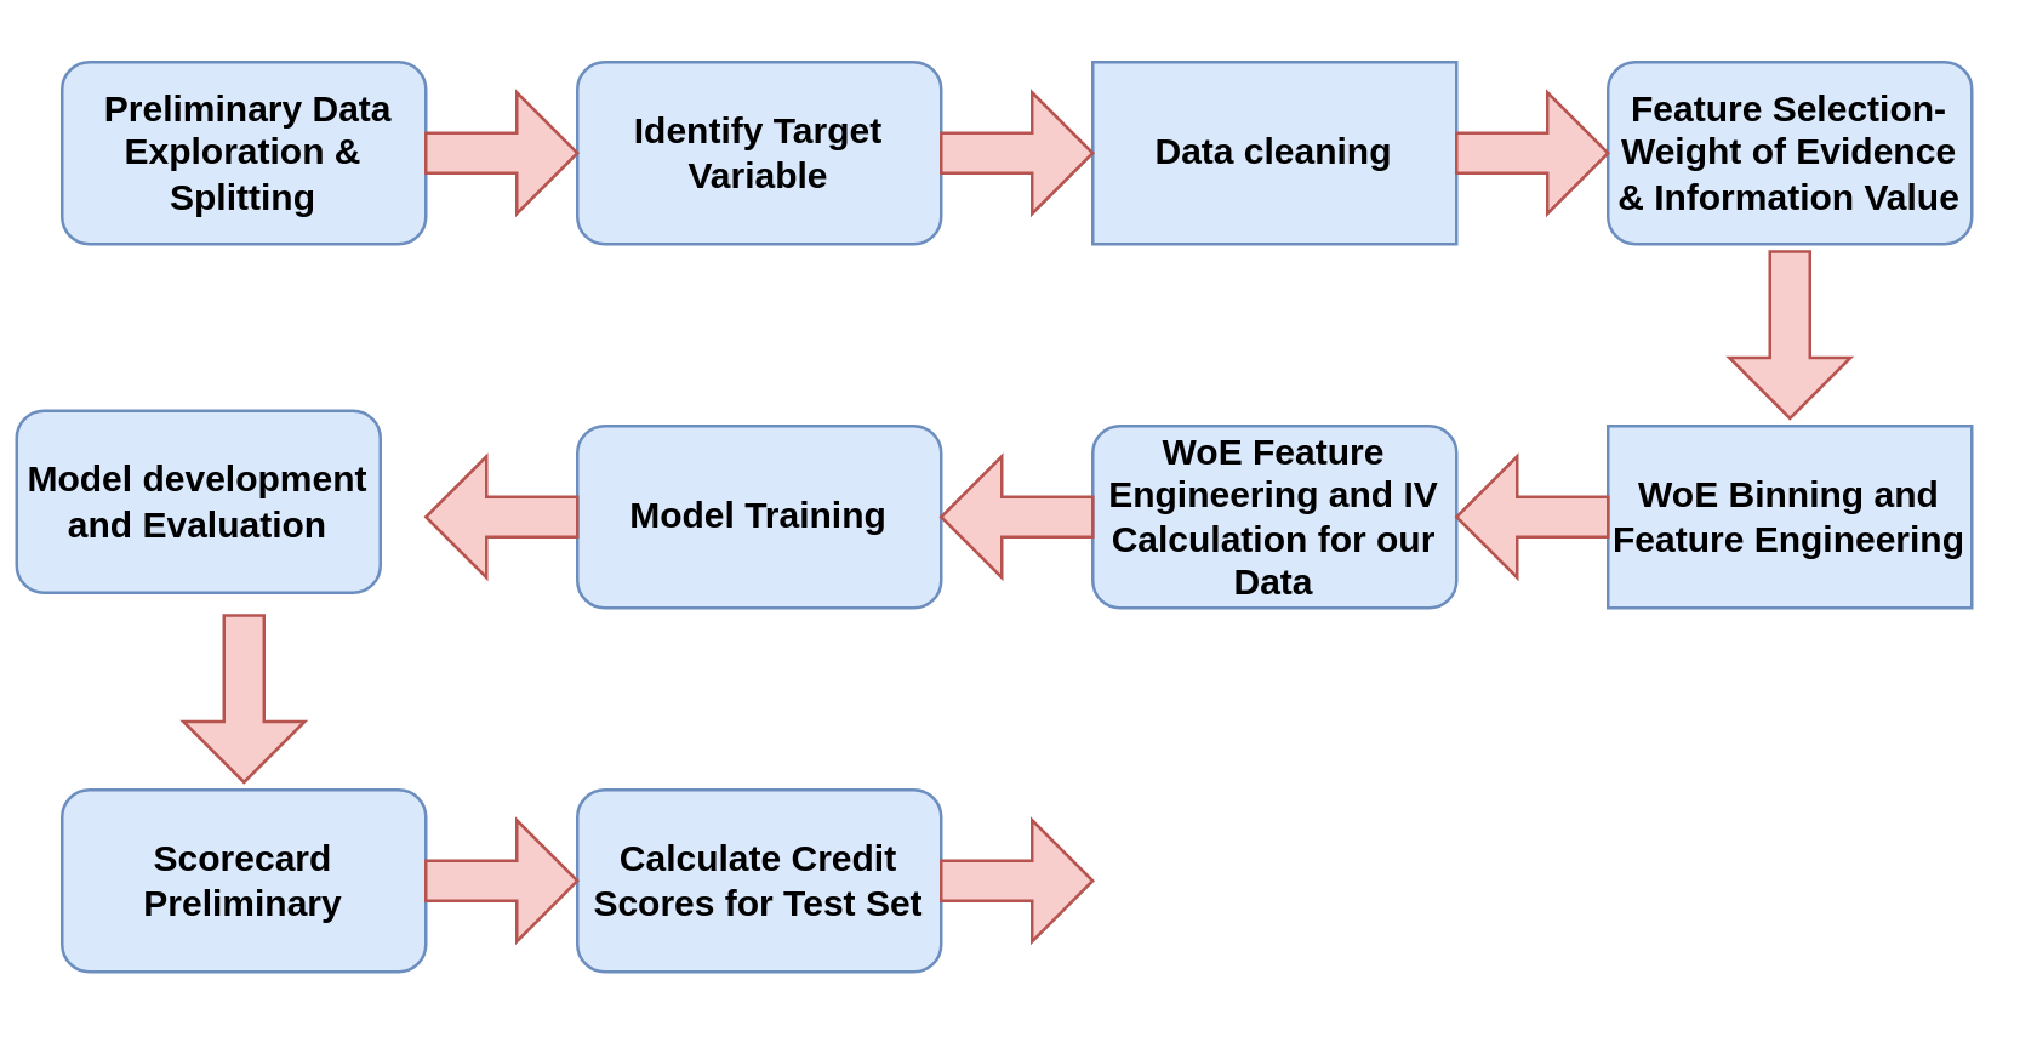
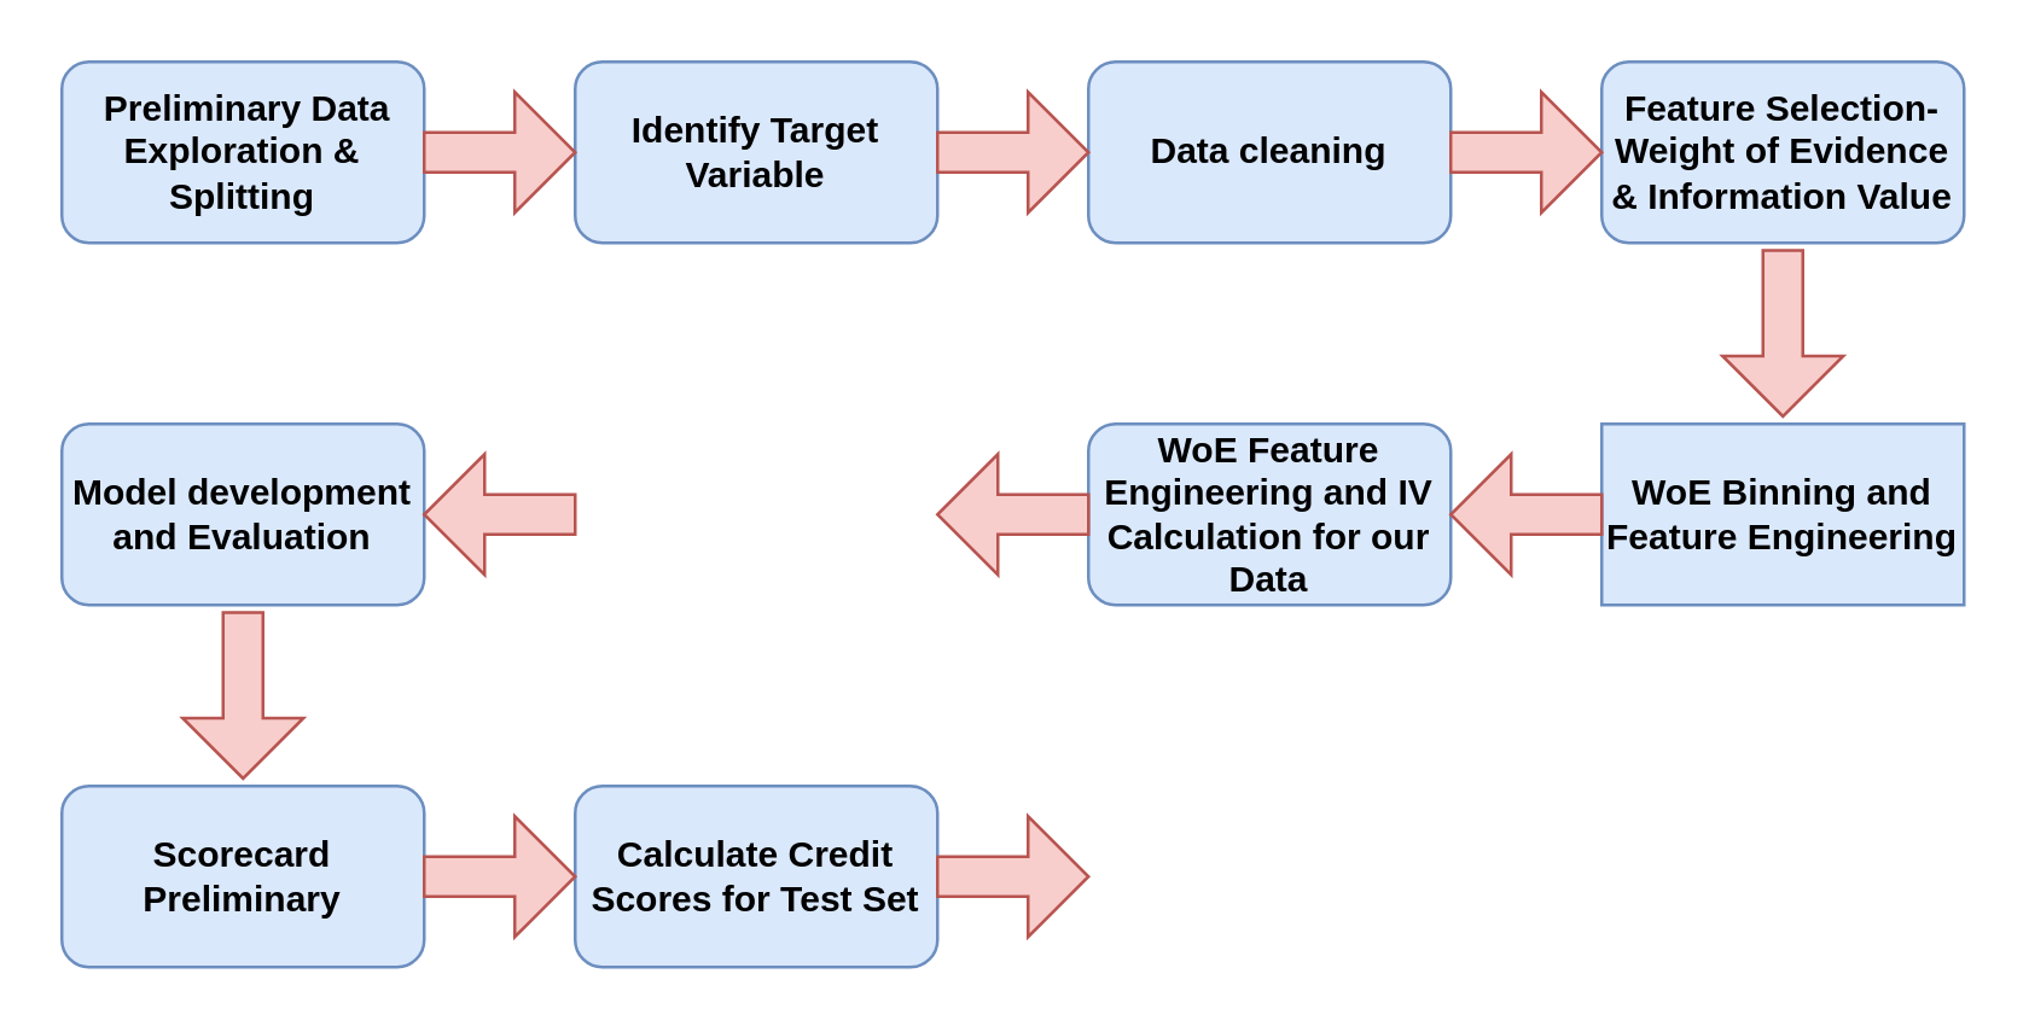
- <mxCell id="2" value="&lt;b&gt;Data cleaning&lt;/b&gt;" style="whiteSpace=wrap;html=1;fillColor=#dae8fc;strokeColor=#6c8ebf;rounded=0;" vertex="1" parent="1"><mxGeometry x="360" y="20" width="120" height="60" as="geometry" /></mxCell>
+ <mxCell id="2" value="&lt;b&gt;Data cleaning&lt;/b&gt;" style="rounded=1;whiteSpace=wrap;html=1;fillColor=#dae8fc;strokeColor=#6c8ebf;" vertex="1" parent="1"><mxGeometry x="360" y="20" width="120" height="60" as="geometry" /></mxCell>
- <mxCell id="5" value="&lt;b&gt;Model development and Evaluation&lt;/b&gt;" style="rounded=1;whiteSpace=wrap;html=1;fillColor=#dae8fc;strokeColor=#6c8ebf;" vertex="1" parent="1"><mxGeometry x="5" y="135" width="120" height="60" as="geometry" /></mxCell>
+ <mxCell id="5" value="&lt;b&gt;Model development and Evaluation&lt;/b&gt;" style="rounded=1;whiteSpace=wrap;html=1;fillColor=#dae8fc;strokeColor=#6c8ebf;" vertex="1" parent="1"><mxGeometry x="20" y="140" width="120" height="60" as="geometry" /></mxCell>
- <mxCell id="7" value="&lt;b&gt;Model Training&lt;/b&gt;" style="rounded=1;whiteSpace=wrap;html=1;fillColor=#dae8fc;strokeColor=#6c8ebf;" vertex="1" parent="1"><mxGeometry x="190" y="140" width="120" height="60" as="geometry" /></mxCell>
